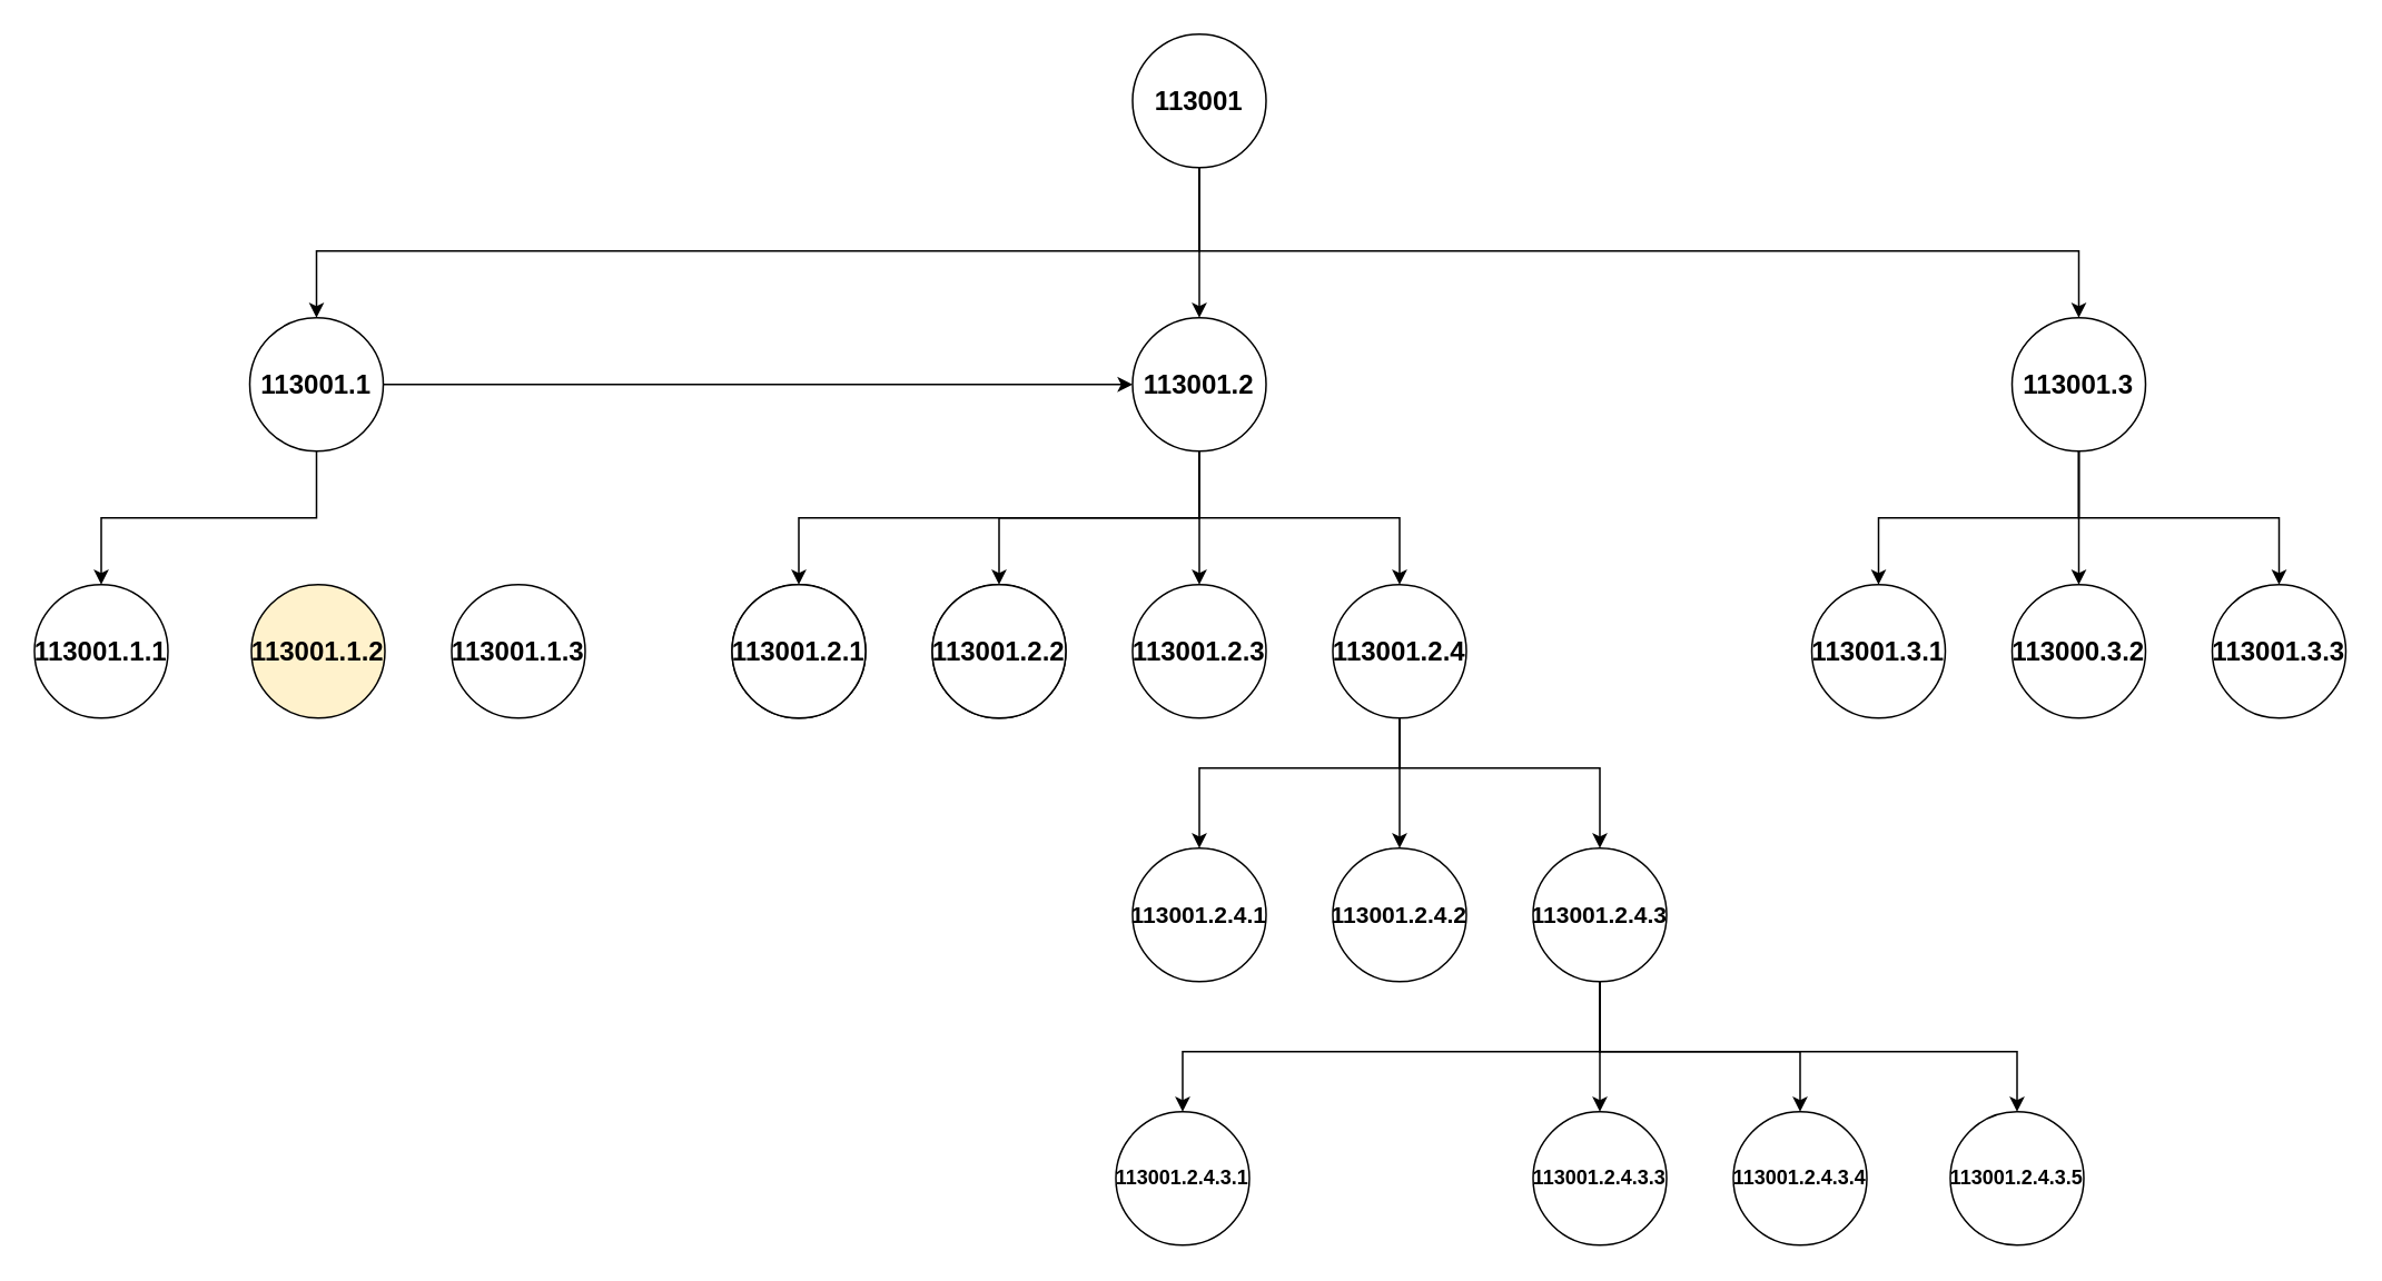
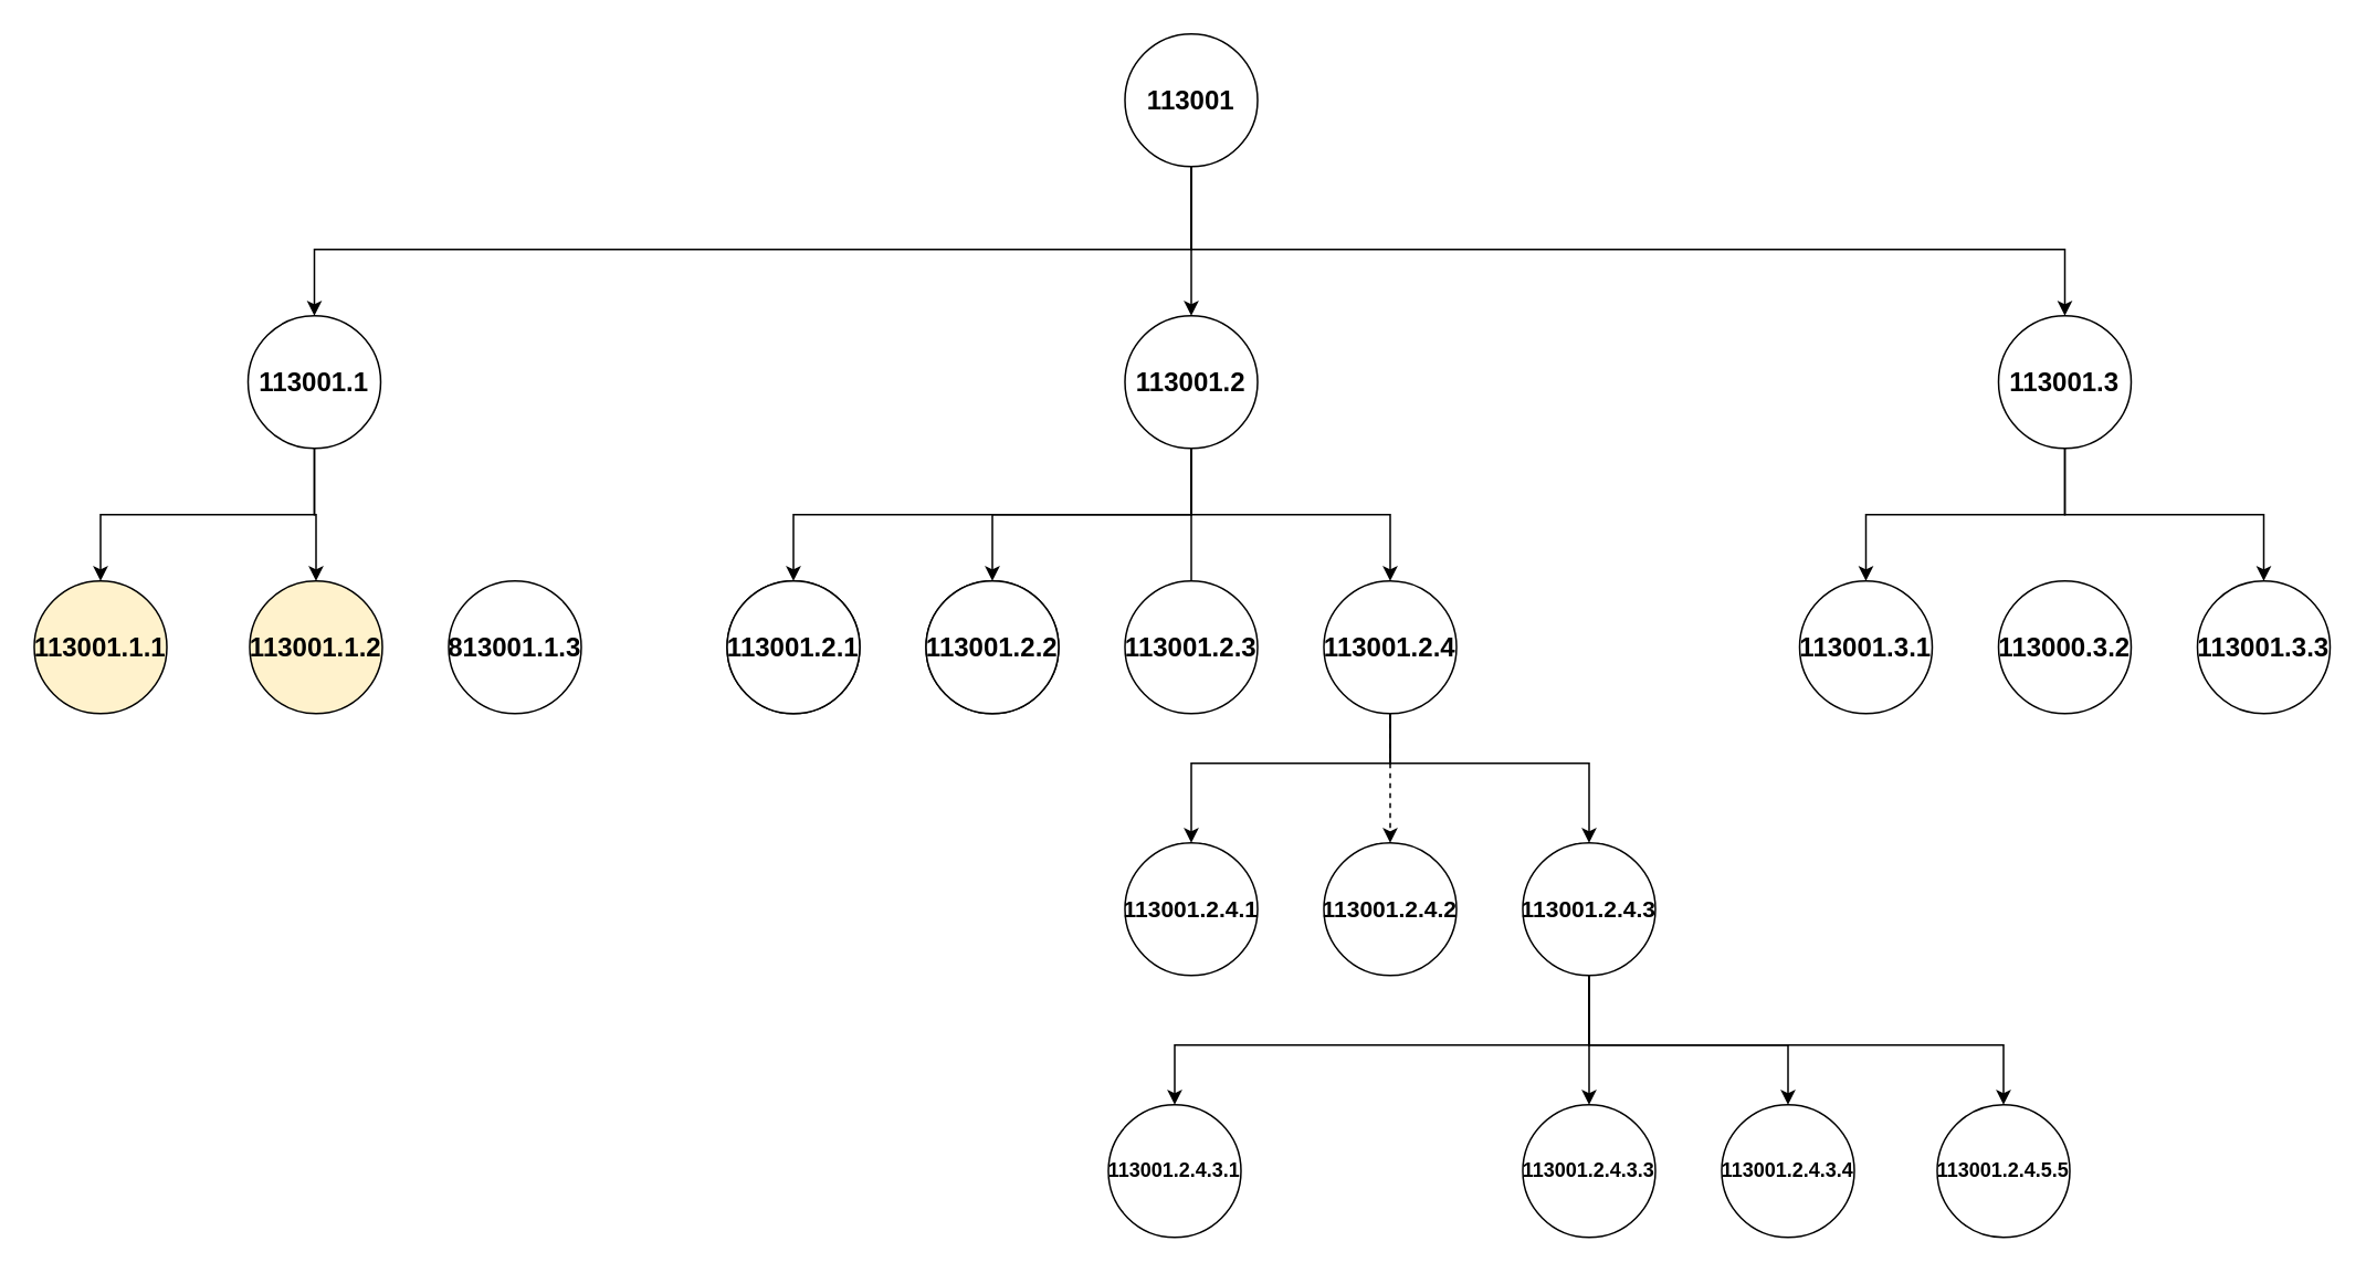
- <mxCell id="6" value="" style="edgeStyle=orthogonalEdgeStyle;rounded=0;orthogonalLoop=1;jettySize=auto;html=1;" edge="1" parent="1" source="8" target="13"><mxGeometry relative="1" as="geometry" /></mxCell>
+ <mxCell id="6" value="" style="edgeStyle=orthogonalEdgeStyle;rounded=0;orthogonalLoop=1;jettySize=auto;html=1;" edge="1" parent="1" source="8" target="19"><mxGeometry relative="1" as="geometry" /></mxCell>
- <mxCell id="14" value="" style="edgeStyle=orthogonalEdgeStyle;rounded=0;orthogonalLoop=1;jettySize=auto;html=1;" edge="1" parent="1" source="17" target="43"><mxGeometry relative="1" as="geometry" /></mxCell>
- <mxCell id="9" value="" style="edgeStyle=orthogonalEdgeStyle;rounded=0;orthogonalLoop=1;jettySize=auto;html=1;" edge="1" parent="1" source="13" target="23"><mxGeometry relative="1" as="geometry" /></mxCell>
+ <mxCell id="9" value="" style="edgeStyle=orthogonalEdgeStyle;rounded=0;orthogonalLoop=1;jettySize=auto;html=1;endArrow=none;" edge="1" parent="1" source="13" target="23"><mxGeometry relative="1" as="geometry" /></mxCell>
- <mxCell id="18" value="&lt;b&gt;&lt;span lang=&quot;EN-US&quot; style=&quot;font-size: 12pt ; font-family: &amp;#34;calibri&amp;#34; , sans-serif&quot;&gt;113001.1.1&lt;/span&gt;&lt;/b&gt;" style="ellipse;whiteSpace=wrap;html=1;aspect=fixed;" vertex="1" parent="1"><mxGeometry x="20" y="350" width="80" height="80" as="geometry" /></mxCell>
+ <mxCell id="18" value="&lt;b&gt;&lt;span lang=&quot;EN-US&quot; style=&quot;font-size: 12pt ; font-family: &amp;#34;calibri&amp;#34; , sans-serif&quot;&gt;113001.1.1&lt;/span&gt;&lt;/b&gt;" style="ellipse;whiteSpace=wrap;html=1;aspect=fixed;fillColor=#fff2cc;" vertex="1" parent="1"><mxGeometry x="20" y="350" width="80" height="80" as="geometry" /></mxCell>
- <mxCell id="20" value="&lt;b&gt;&lt;span lang=&quot;EN-US&quot; style=&quot;font-size: 12pt ; font-family: &amp;#34;calibri&amp;#34; , sans-serif&quot;&gt;113001.1.3&lt;/span&gt;&lt;/b&gt;" style="ellipse;whiteSpace=wrap;html=1;aspect=fixed;" vertex="1" parent="1"><mxGeometry x="270" y="350" width="80" height="80" as="geometry" /></mxCell>
+ <mxCell id="20" value="&lt;b&gt;&lt;span lang=&quot;EN-US&quot; style=&quot;font-size: 12pt ; font-family: &amp;#34;calibri&amp;#34; , sans-serif&quot;&gt;813001.1.3&lt;/span&gt;&lt;/b&gt;" style="ellipse;whiteSpace=wrap;html=1;aspect=fixed;" vertex="1" parent="1"><mxGeometry x="270" y="350" width="80" height="80" as="geometry" /></mxCell>
- <mxCell id="24" value="" style="edgeStyle=orthogonalEdgeStyle;rounded=0;orthogonalLoop=1;jettySize=auto;html=1;" edge="1" parent="1" source="27" target="29"><mxGeometry relative="1" as="geometry" /></mxCell>
+ <mxCell id="24" value="" style="edgeStyle=orthogonalEdgeStyle;rounded=0;orthogonalLoop=1;jettySize=auto;html=1;dashed=1;" edge="1" parent="1" source="27" target="29"><mxGeometry relative="1" as="geometry" /></mxCell>
- <mxCell id="38" value="&lt;b&gt;&lt;span lang=&quot;EN-US&quot; style=&quot;font-family: &amp;#34;calibri&amp;#34; , sans-serif&quot;&gt;113001.2.4.3.5&lt;/span&gt;&lt;/b&gt;" style="ellipse;whiteSpace=wrap;html=1;aspect=fixed;" vertex="1" parent="1"><mxGeometry x="1168" y="666" width="80" height="80" as="geometry" /></mxCell>
+ <mxCell id="38" value="&lt;b&gt;&lt;span lang=&quot;EN-US&quot; style=&quot;font-family: &amp;#34;calibri&amp;#34; , sans-serif&quot;&gt;113001.2.4.5.5&lt;/span&gt;&lt;/b&gt;" style="ellipse;whiteSpace=wrap;html=1;aspect=fixed;" vertex="1" parent="1"><mxGeometry x="1168" y="666" width="80" height="80" as="geometry" /></mxCell>
